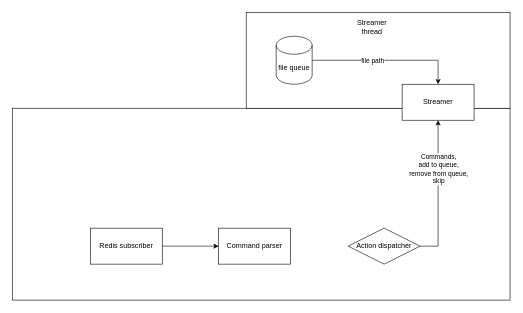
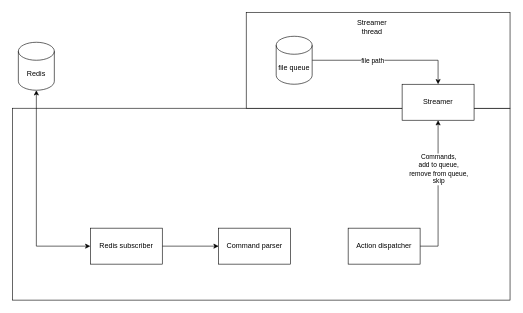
+ <mxCell id="16" value="Redis" style="shape=cylinder3;whiteSpace=wrap;html=1;boundedLbl=1;backgroundOutline=1;size=15;" vertex="1" parent="1"><mxGeometry x="30" y="70" width="60" height="80" as="geometry" /></mxCell>
+ <mxCell id="15" style="edgeStyle=orthogonalEdgeStyle;rounded=0;orthogonalLoop=1;jettySize=auto;html=1;exitX=0.5;exitY=1;exitDx=0;exitDy=0;exitPerimeter=0;entryX=0;entryY=0.5;entryDx=0;entryDy=0;startArrow=classic;startFill=1;" edge="1" parent="1" source="16" target="5"><mxGeometry relative="1" as="geometry" /></mxCell>
- <mxCell id="9" value="Action dispatcher" style="rhombus;whiteSpace=wrap;html=1;" vertex="1" parent="1"><mxGeometry x="580" y="380" width="120" height="60" as="geometry" /></mxCell>
+ <mxCell id="9" value="Action dispatcher" style="rounded=0;whiteSpace=wrap;html=1;" vertex="1" parent="1"><mxGeometry x="580" y="380" width="120" height="60" as="geometry" /></mxCell>
